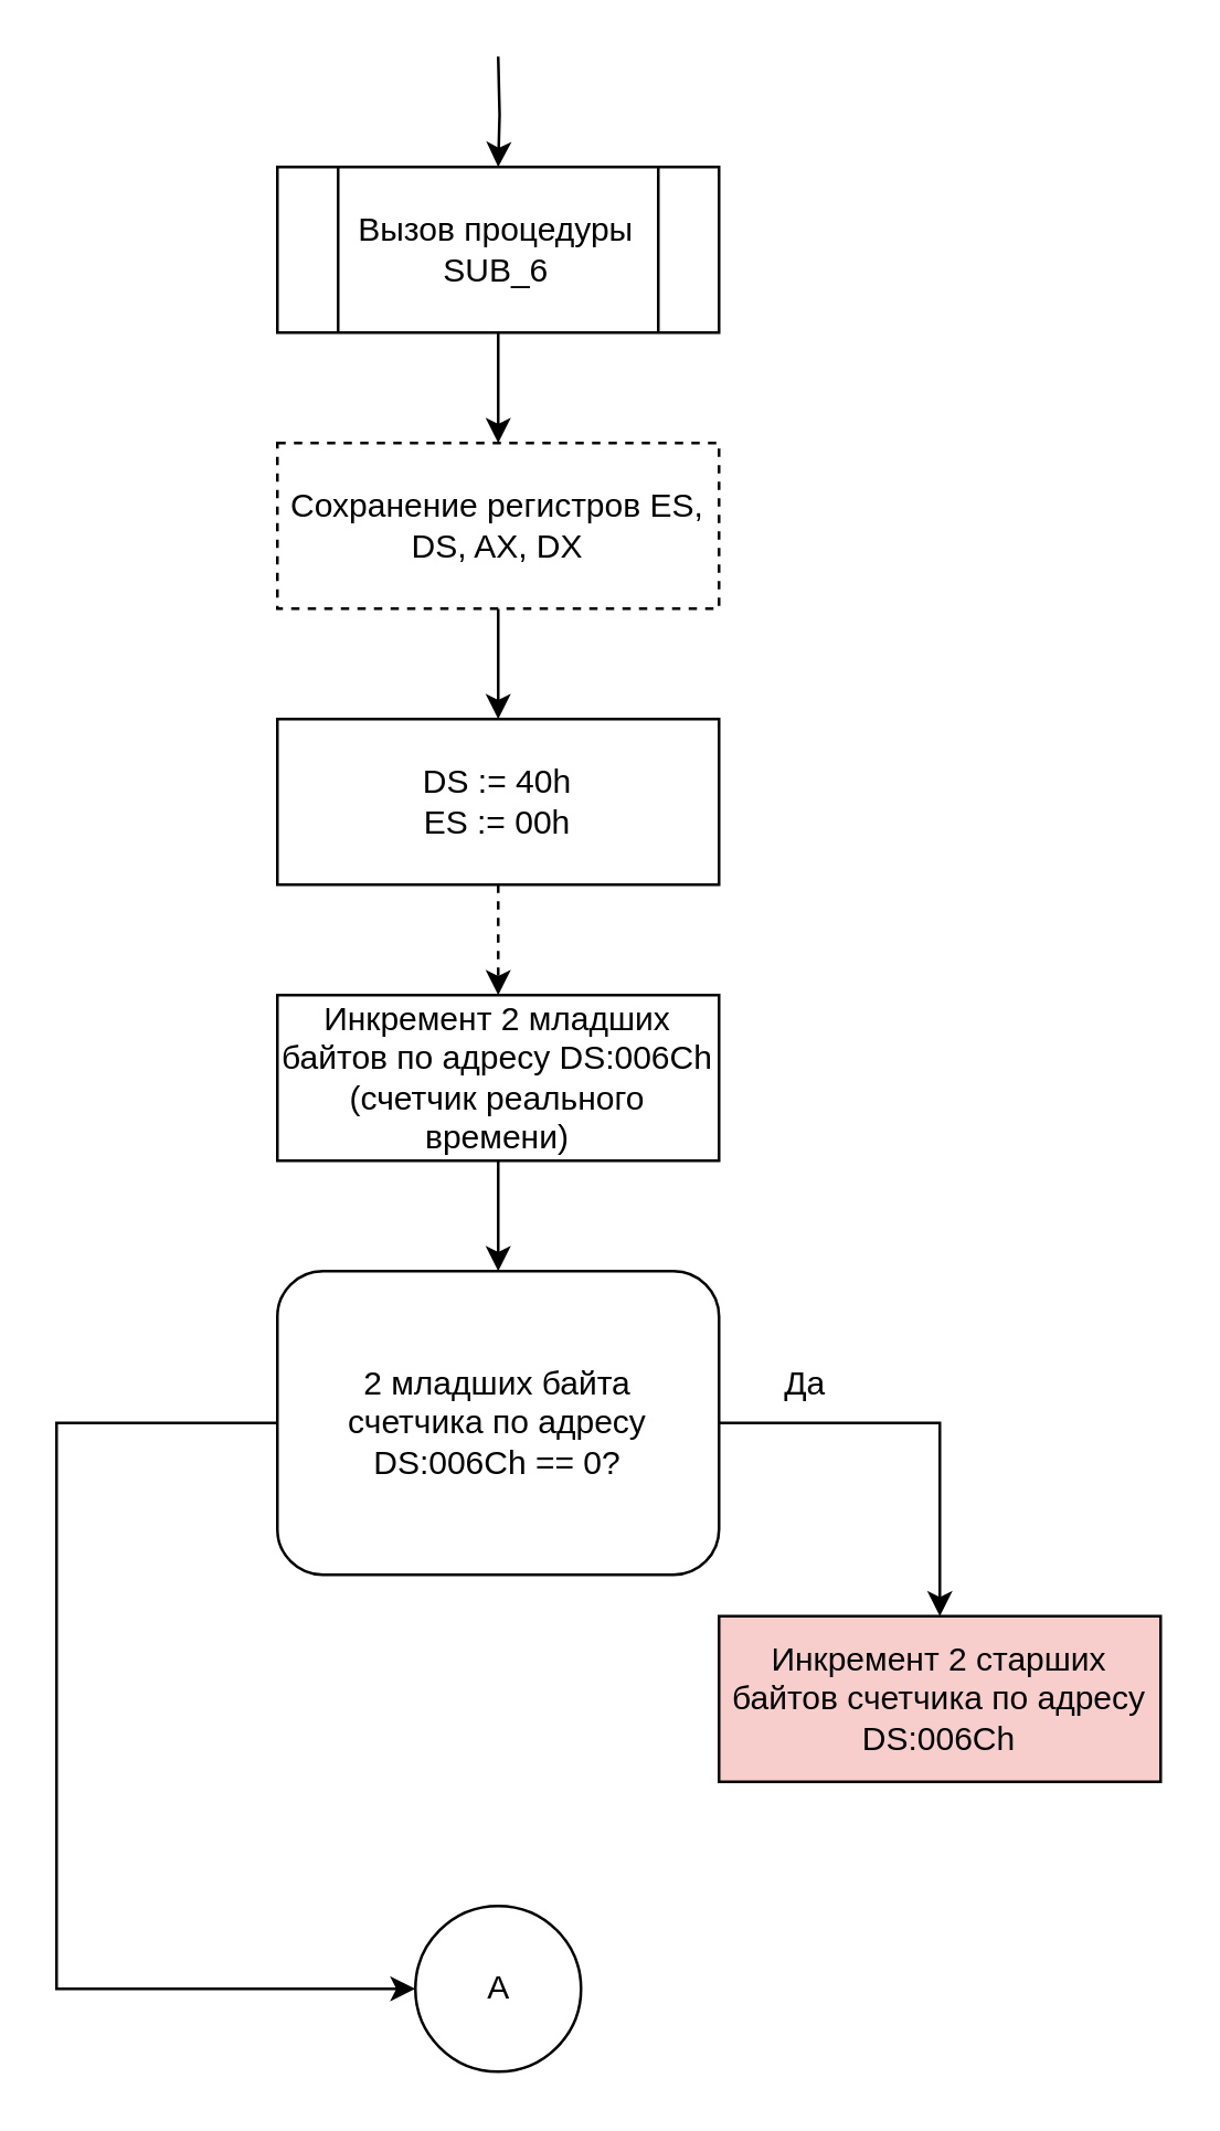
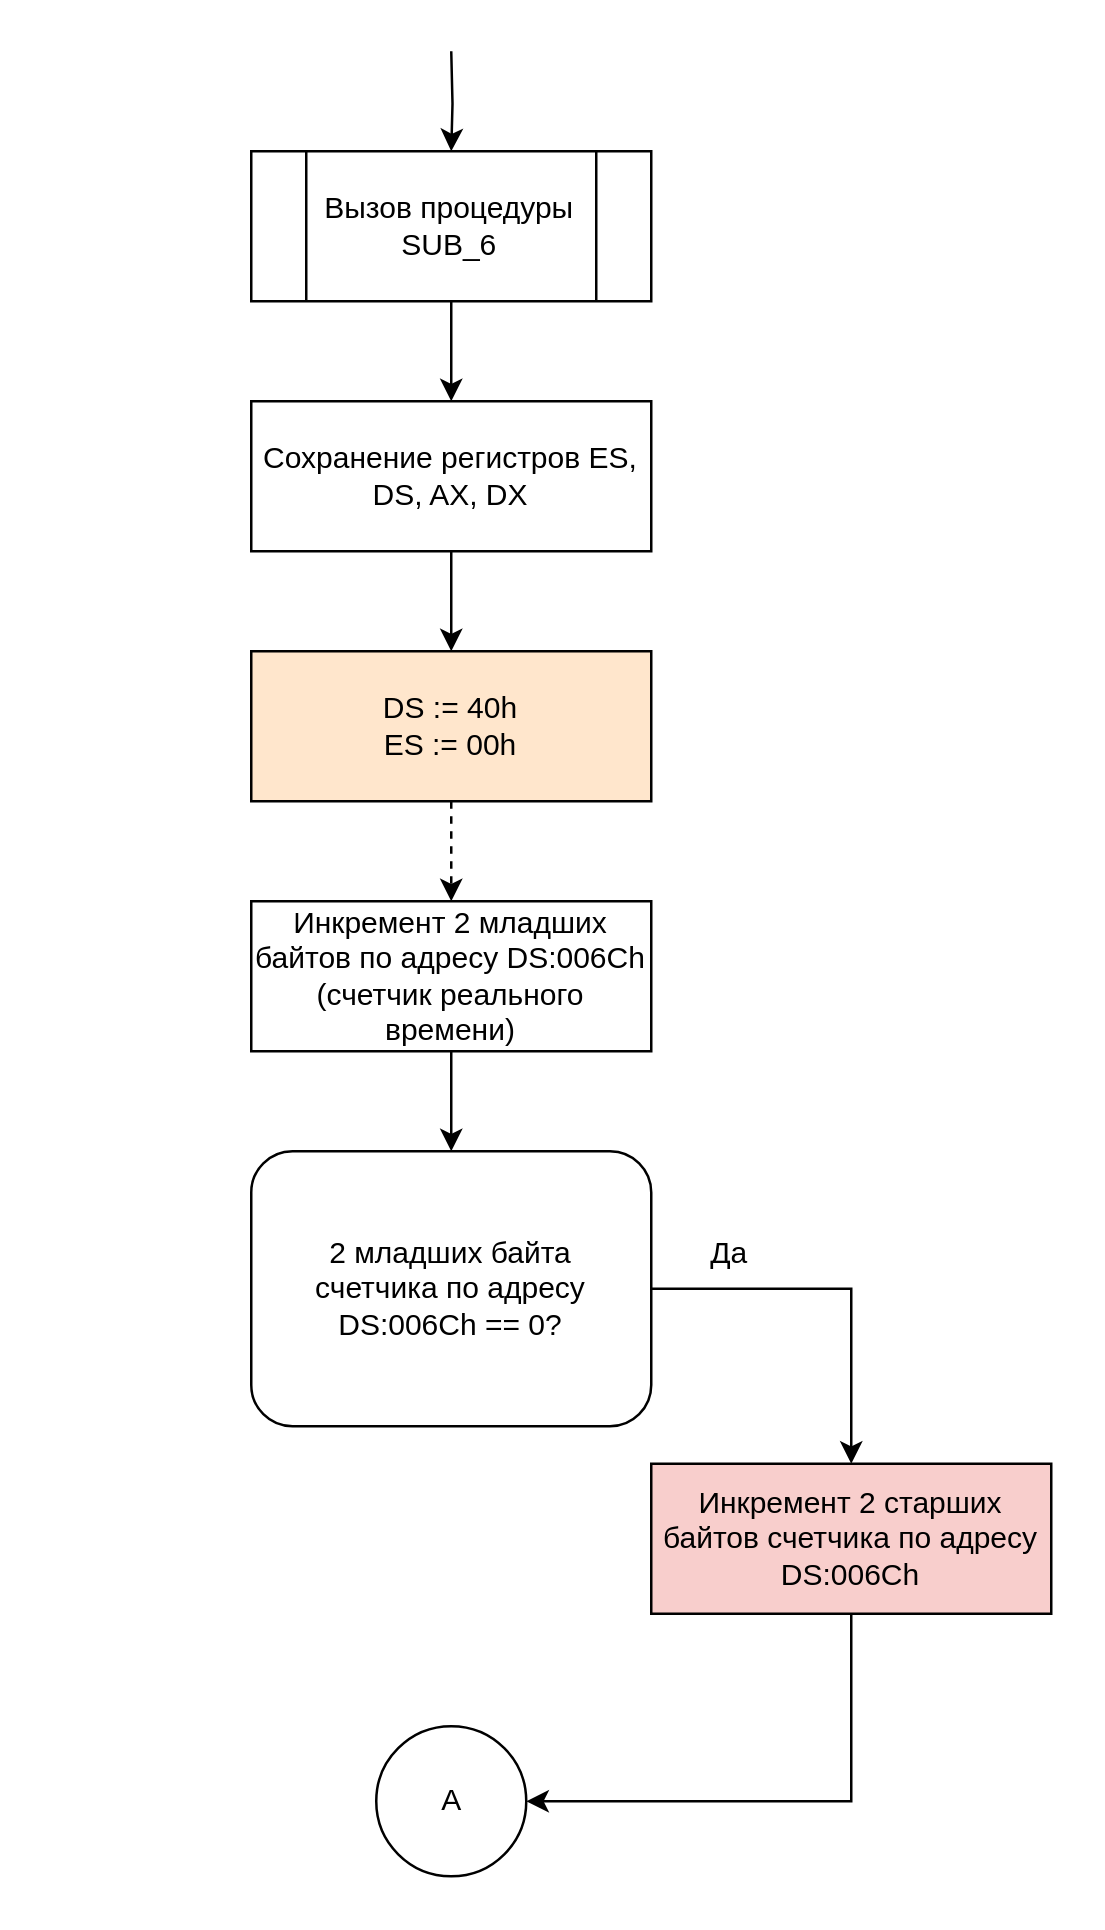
- <mxCell id="3" value="Сохранение регистров ES, DS, AX, DX" style="rounded=0;whiteSpace=wrap;html=1;fontSize=12;glass=0;strokeWidth=1;shadow=0;dashed=1;" parent="1" vertex="1"><mxGeometry x="100" y="160" width="160" height="60" as="geometry" /></mxCell>
+ <mxCell id="3" value="Сохранение регистров ES, DS, AX, DX" style="rounded=0;whiteSpace=wrap;html=1;fontSize=12;glass=0;strokeWidth=1;shadow=0;" parent="1" vertex="1"><mxGeometry x="100" y="160" width="160" height="60" as="geometry" /></mxCell>
- <mxCell id="5" value="DS := 40h&lt;br&gt;ES := 00h" style="rounded=0;whiteSpace=wrap;html=1;fontSize=12;glass=0;strokeWidth=1;shadow=0;" parent="1" vertex="1"><mxGeometry x="100" y="260" width="160" height="60" as="geometry" /></mxCell>
+ <mxCell id="5" value="DS := 40h&lt;br&gt;ES := 00h" style="rounded=0;whiteSpace=wrap;html=1;fontSize=12;glass=0;strokeWidth=1;shadow=0;fillColor=#ffe6cc;" parent="1" vertex="1"><mxGeometry x="100" y="260" width="160" height="60" as="geometry" /></mxCell>
- <mxCell id="8" style="edgeStyle=orthogonalEdgeStyle;rounded=0;orthogonalLoop=1;jettySize=auto;html=1;entryX=0;entryY=0.5;entryDx=0;entryDy=0;entryPerimeter=0;fontFamily=Helvetica;fontSize=12;fontColor=default;" parent="1" source="9" target="17" edge="1"><mxGeometry relative="1" as="geometry"><Array as="points"><mxPoint x="20" y="515" /><mxPoint x="20" y="720" /></Array></mxGeometry></mxCell>
+ <mxCell id="10" style="edgeStyle=orthogonalEdgeStyle;rounded=0;orthogonalLoop=1;jettySize=auto;html=1;entryX=1;entryY=0.5;entryDx=0;entryDy=0;entryPerimeter=0;fontFamily=Helvetica;fontSize=12;fontColor=default;" parent="1" source="11" target="17" edge="1"><mxGeometry relative="1" as="geometry"><Array as="points"><mxPoint x="340" y="720" /></Array></mxGeometry></mxCell>
